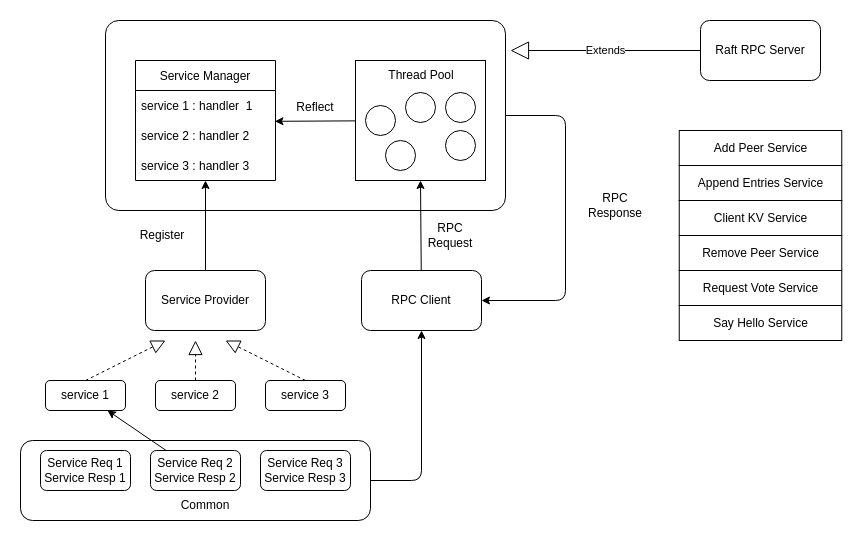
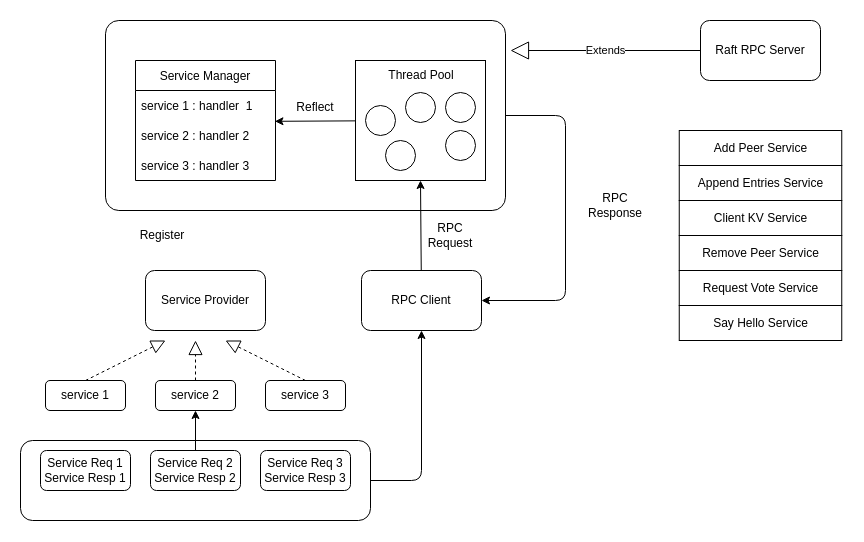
- <mxCell id="17" value="" style="edgeStyle=none;html=1;" edge="1" parent="1" source="18" target="7"><mxGeometry relative="1" as="geometry" /></mxCell>
- <mxCell id="34" value="" style="edgeStyle=none;html=1;" edge="1" parent="1" source="35" target="24"><mxGeometry relative="1" as="geometry" /></mxCell>
+ <mxCell id="34" value="" style="edgeStyle=none;html=1;" edge="1" parent="1" source="35" target="25"><mxGeometry relative="1" as="geometry" /></mxCell>
- <mxCell id="32" value="Common" style="text;html=1;strokeColor=none;fillColor=none;align=center;verticalAlign=middle;whiteSpace=wrap;rounded=0;" vertex="1" parent="1"><mxGeometry x="175" y="490" width="60" height="30" as="geometry" /></mxCell>
